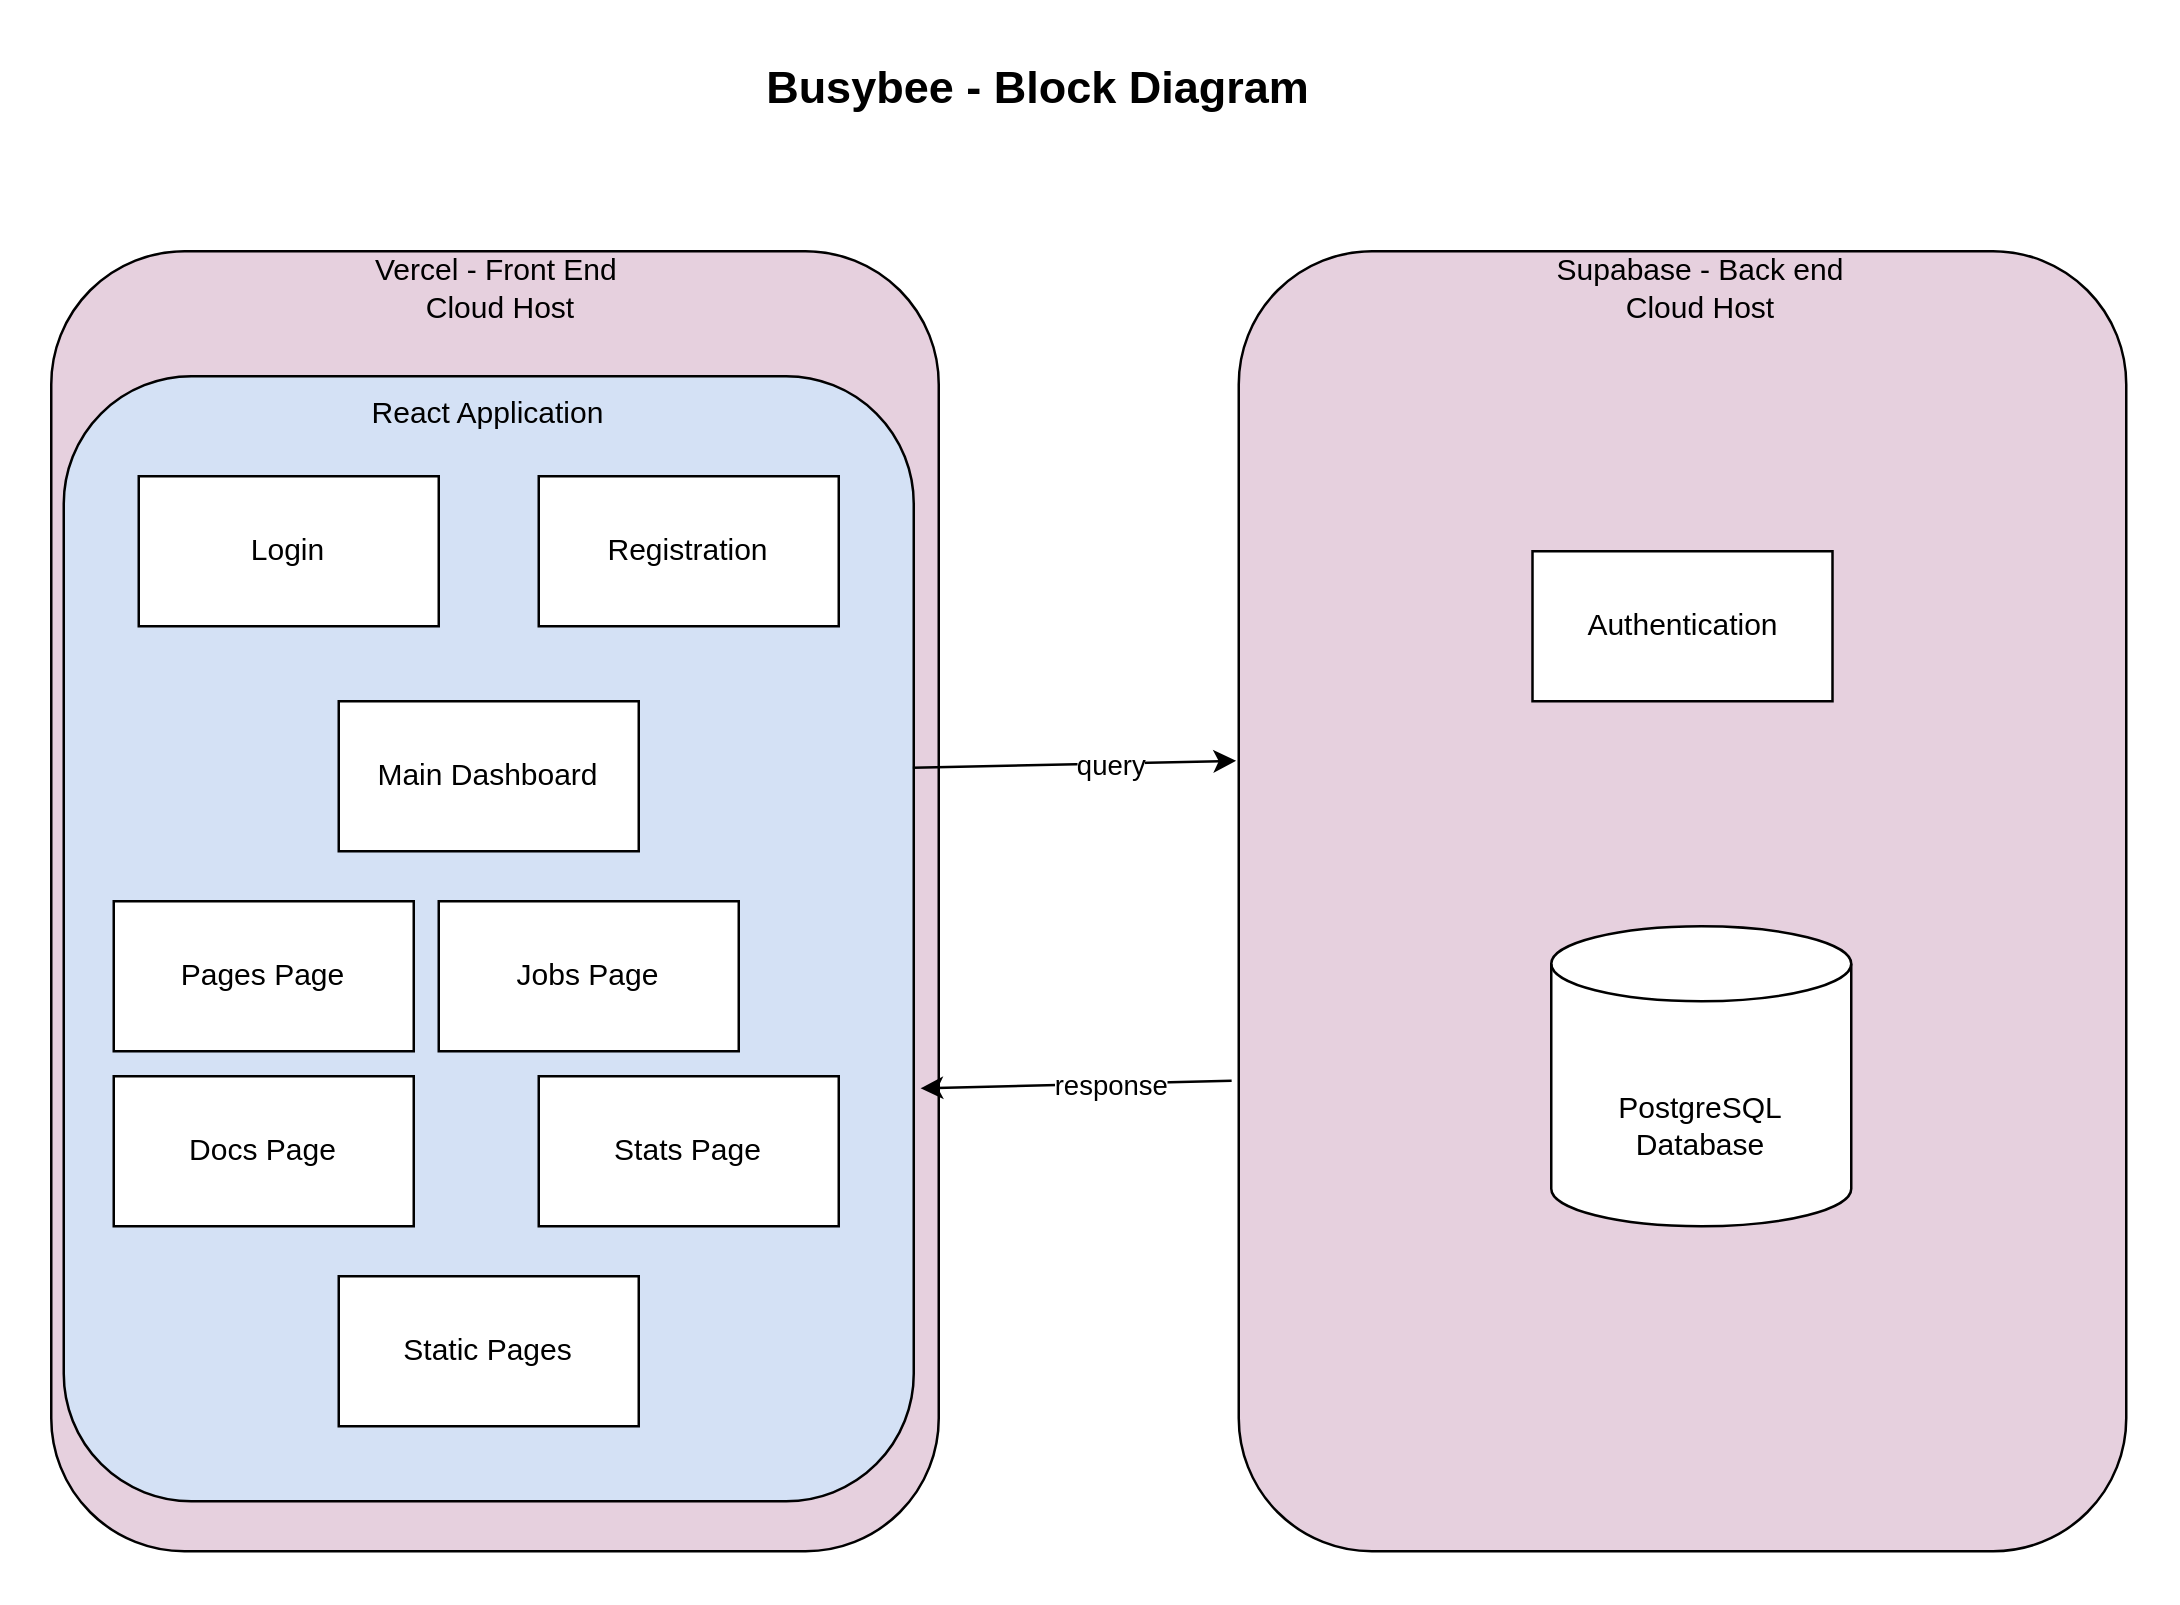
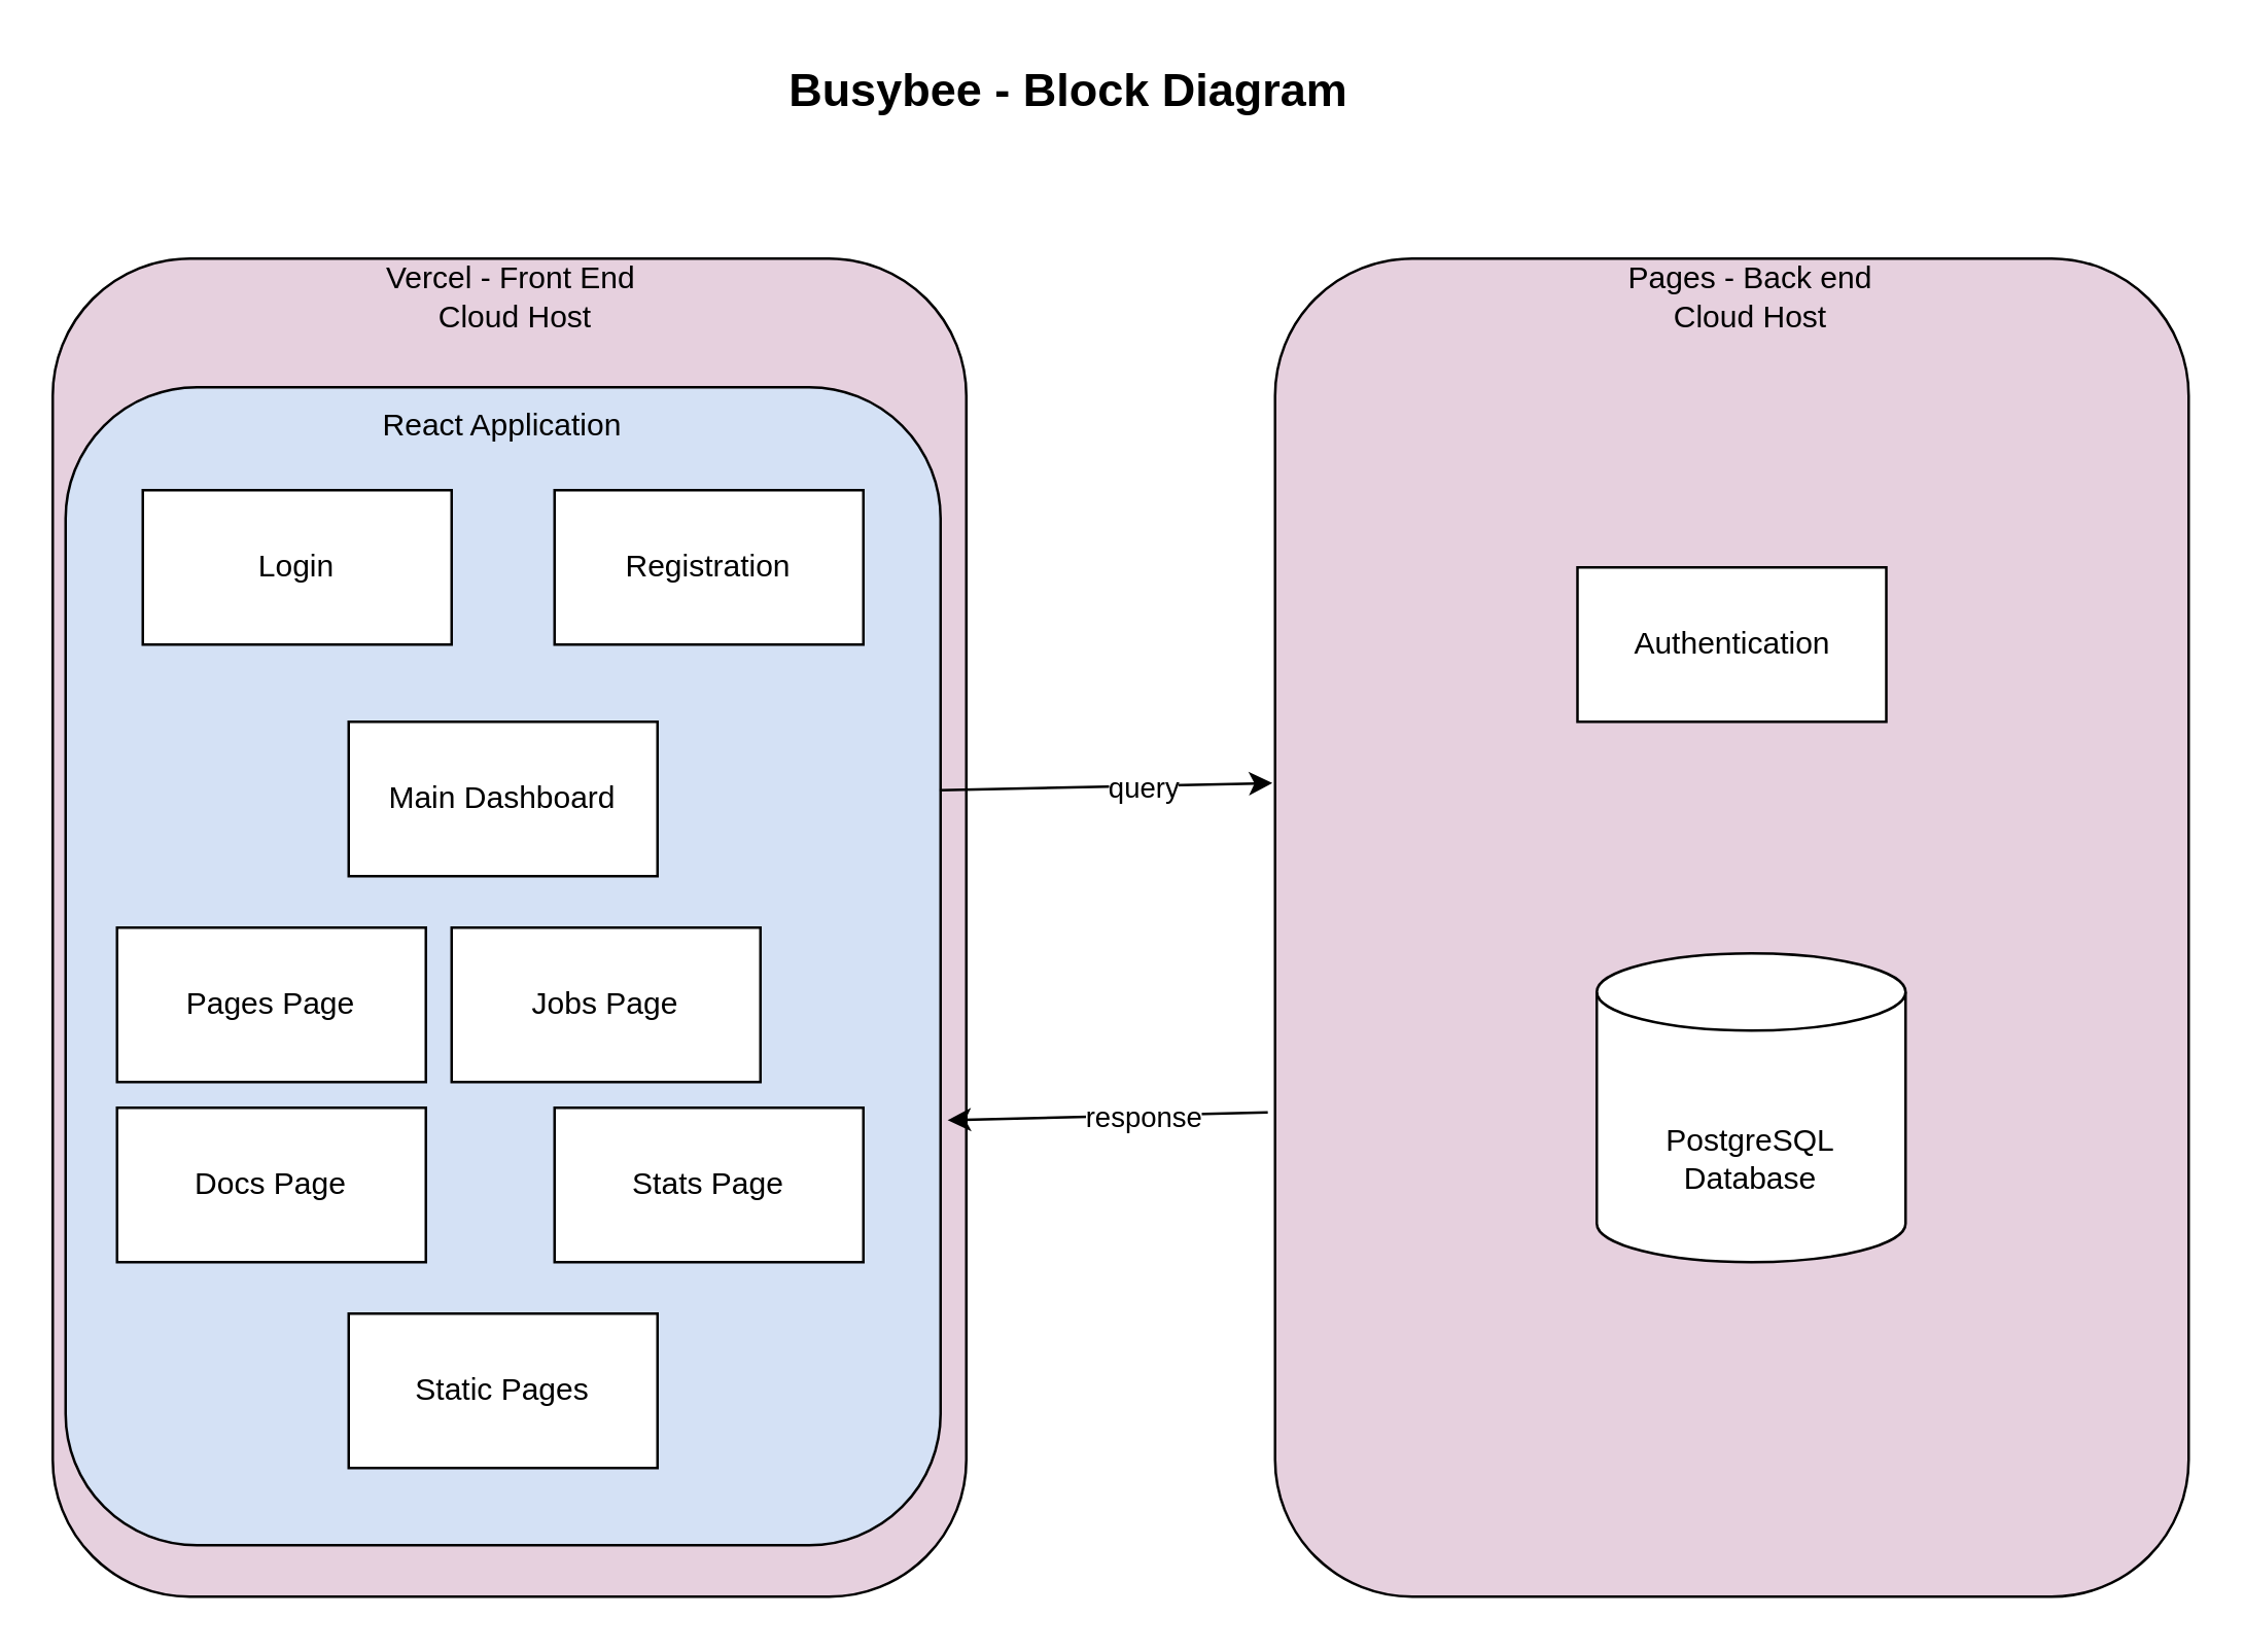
- <mxCell id="7" value="Supabase - Back end&lt;div&gt;Cloud Host&lt;/div&gt;" style="text;html=1;align=center;verticalAlign=middle;whiteSpace=wrap;rounded=0;" parent="1" vertex="1"><mxGeometry x="615" y="100" width="130" height="30" as="geometry" /></mxCell>
+ <mxCell id="7" value="Pages - Back end&lt;div&gt;Cloud Host&lt;/div&gt;" style="text;html=1;align=center;verticalAlign=middle;whiteSpace=wrap;rounded=0;" parent="1" vertex="1"><mxGeometry x="615" y="100" width="130" height="30" as="geometry" /></mxCell>
